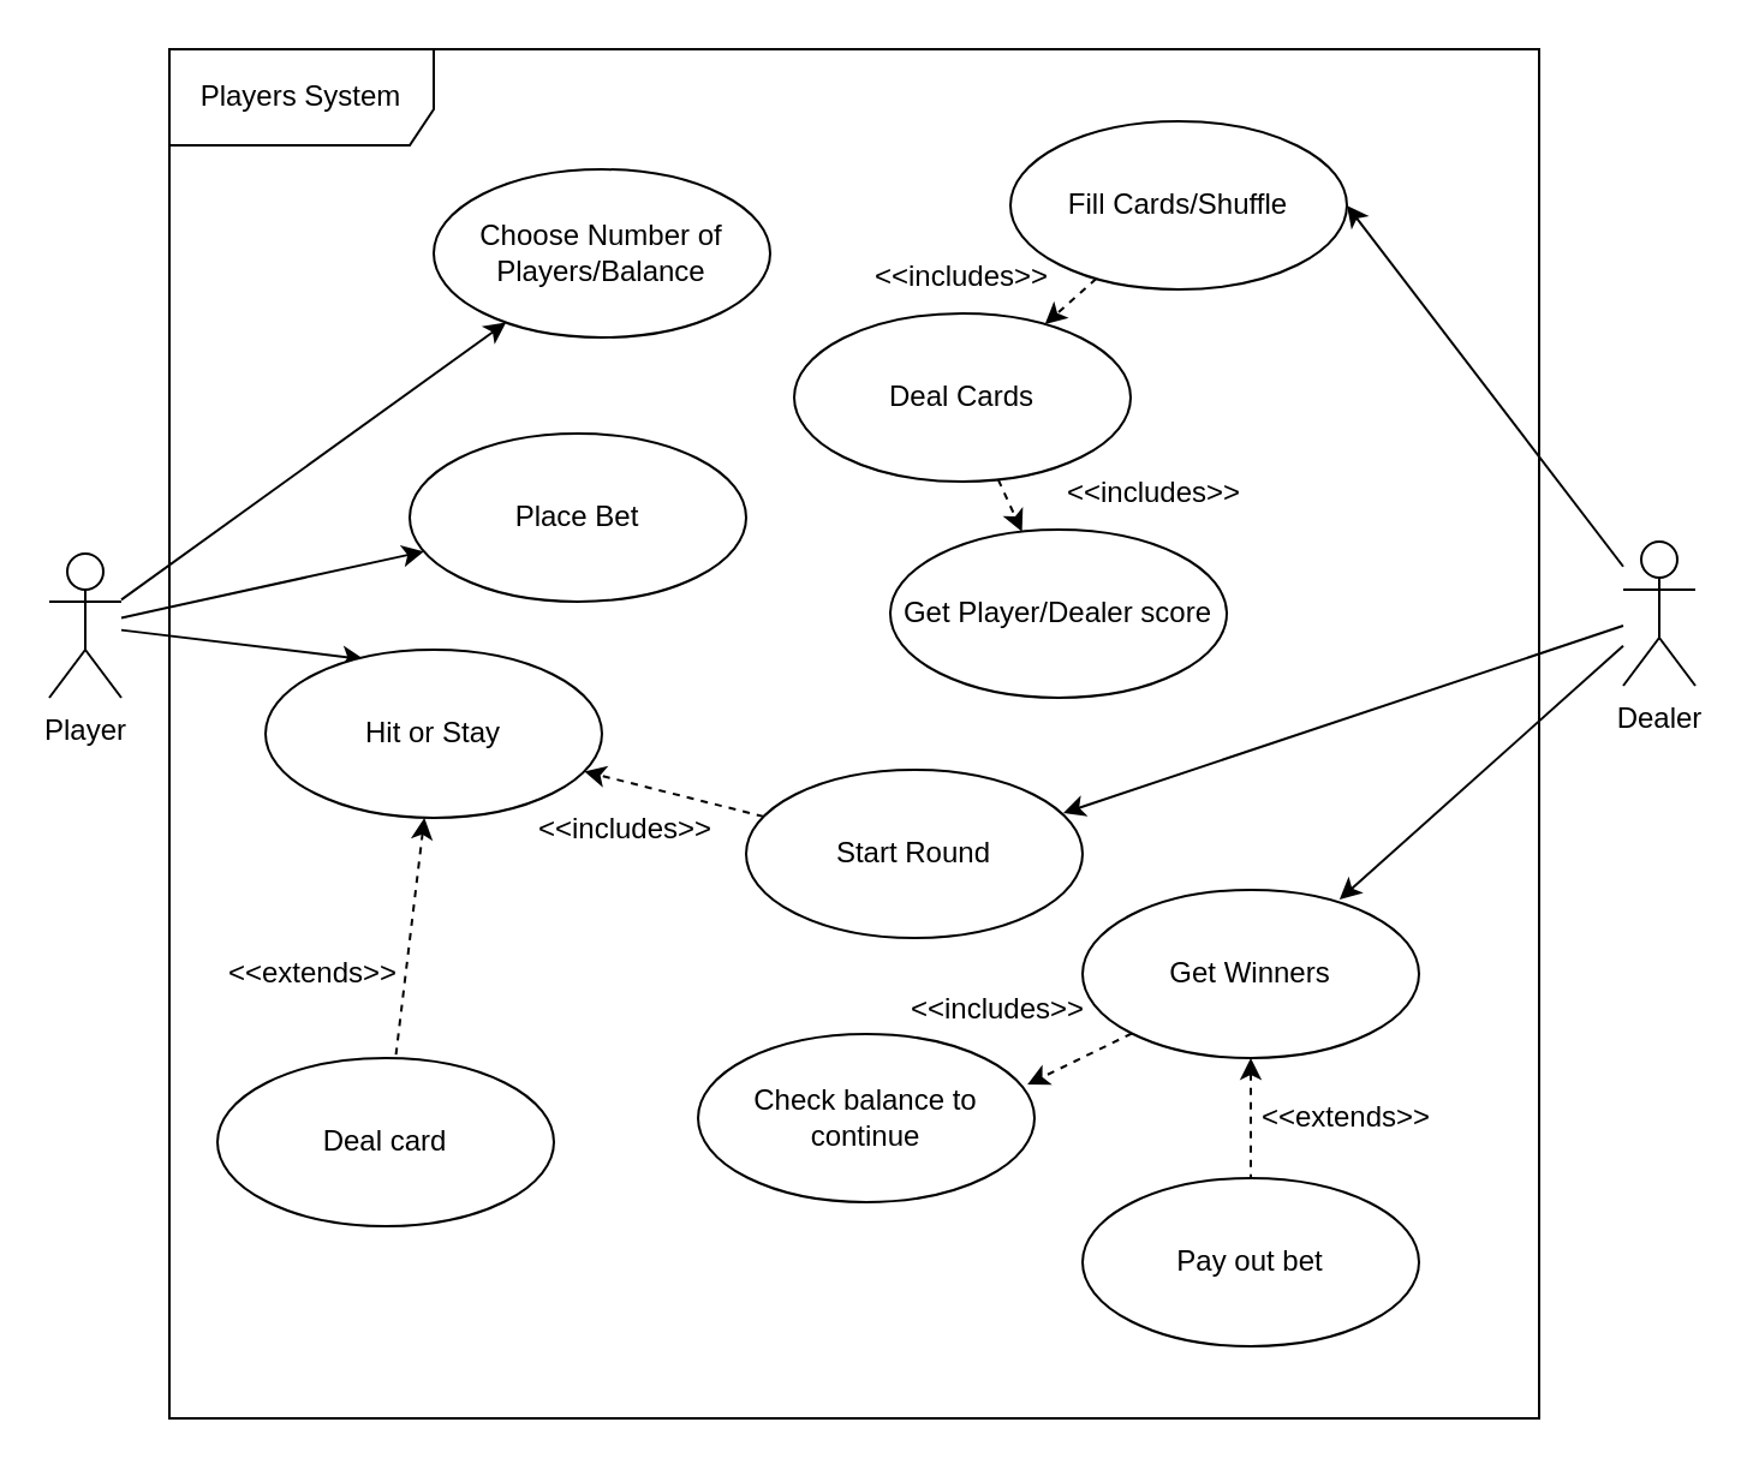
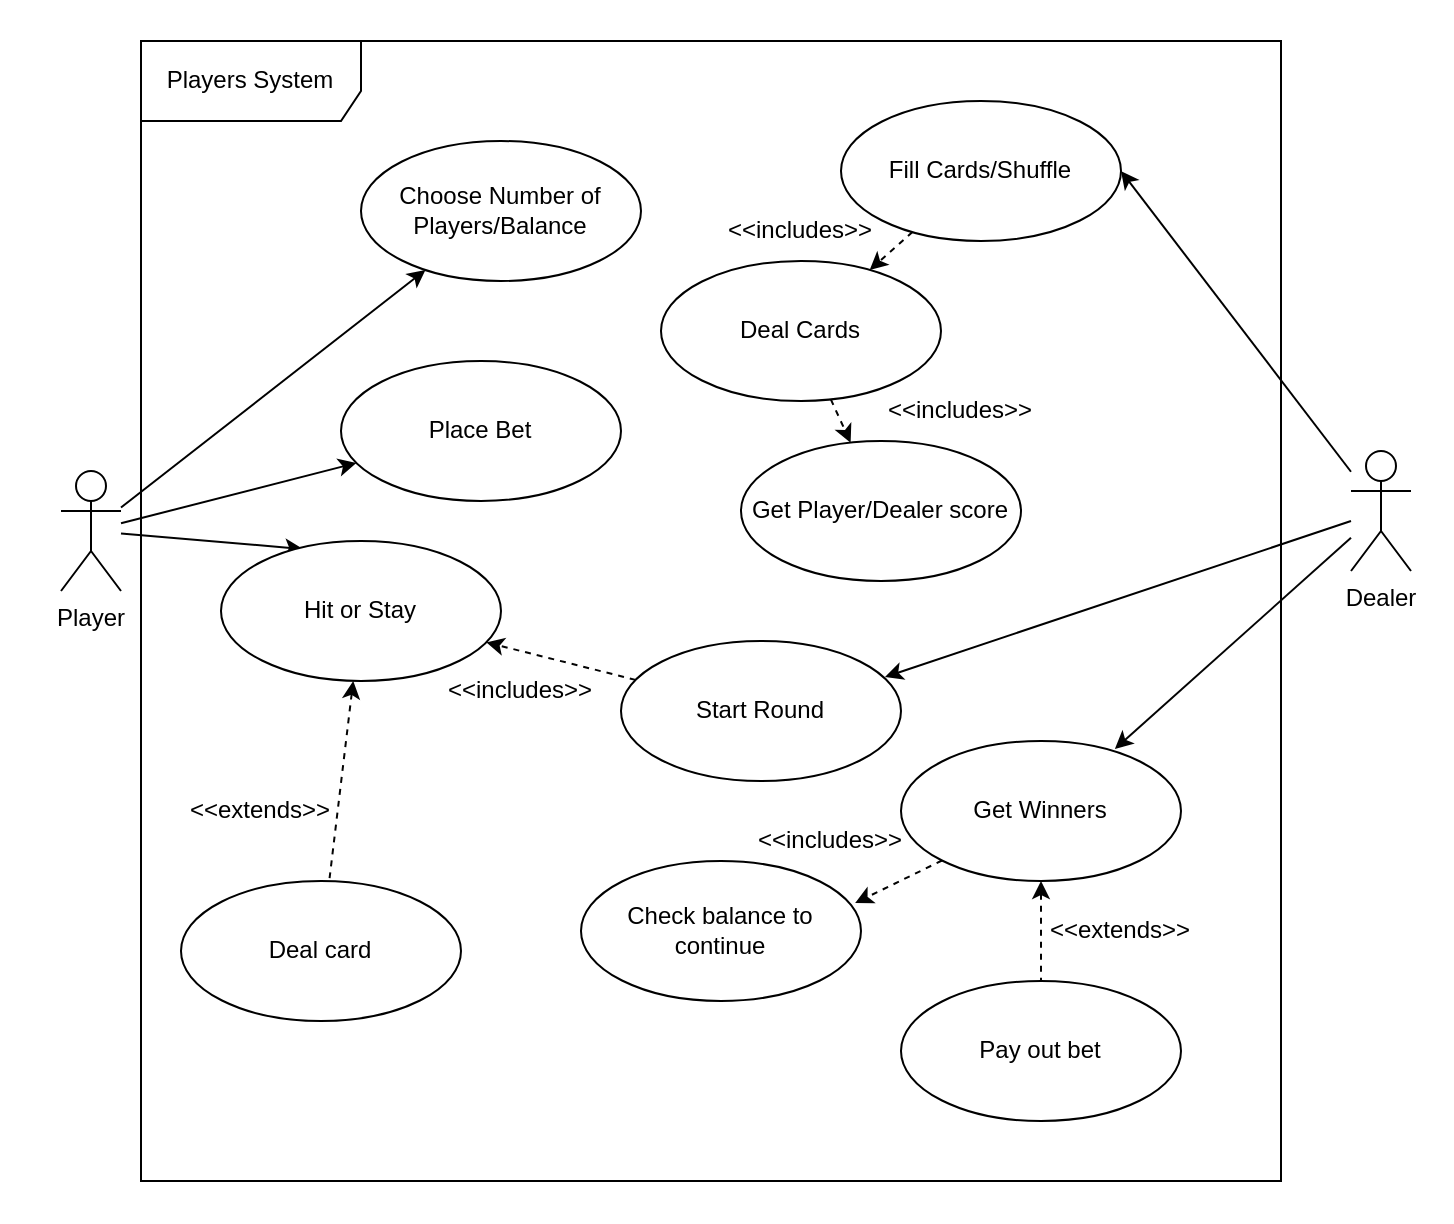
- <mxCell id="5" value="Player" style="shape=umlActor;verticalLabelPosition=bottom;verticalAlign=top;html=1;outlineConnect=0;" vertex="1" parent="1"><mxGeometry x="20" y="230" width="30" height="60" as="geometry" /></mxCell>
+ <mxCell id="5" value="Player" style="shape=umlActor;verticalLabelPosition=bottom;verticalAlign=top;html=1;outlineConnect=0;" vertex="1" parent="1"><mxGeometry x="30" y="235" width="30" height="60" as="geometry" /></mxCell>
